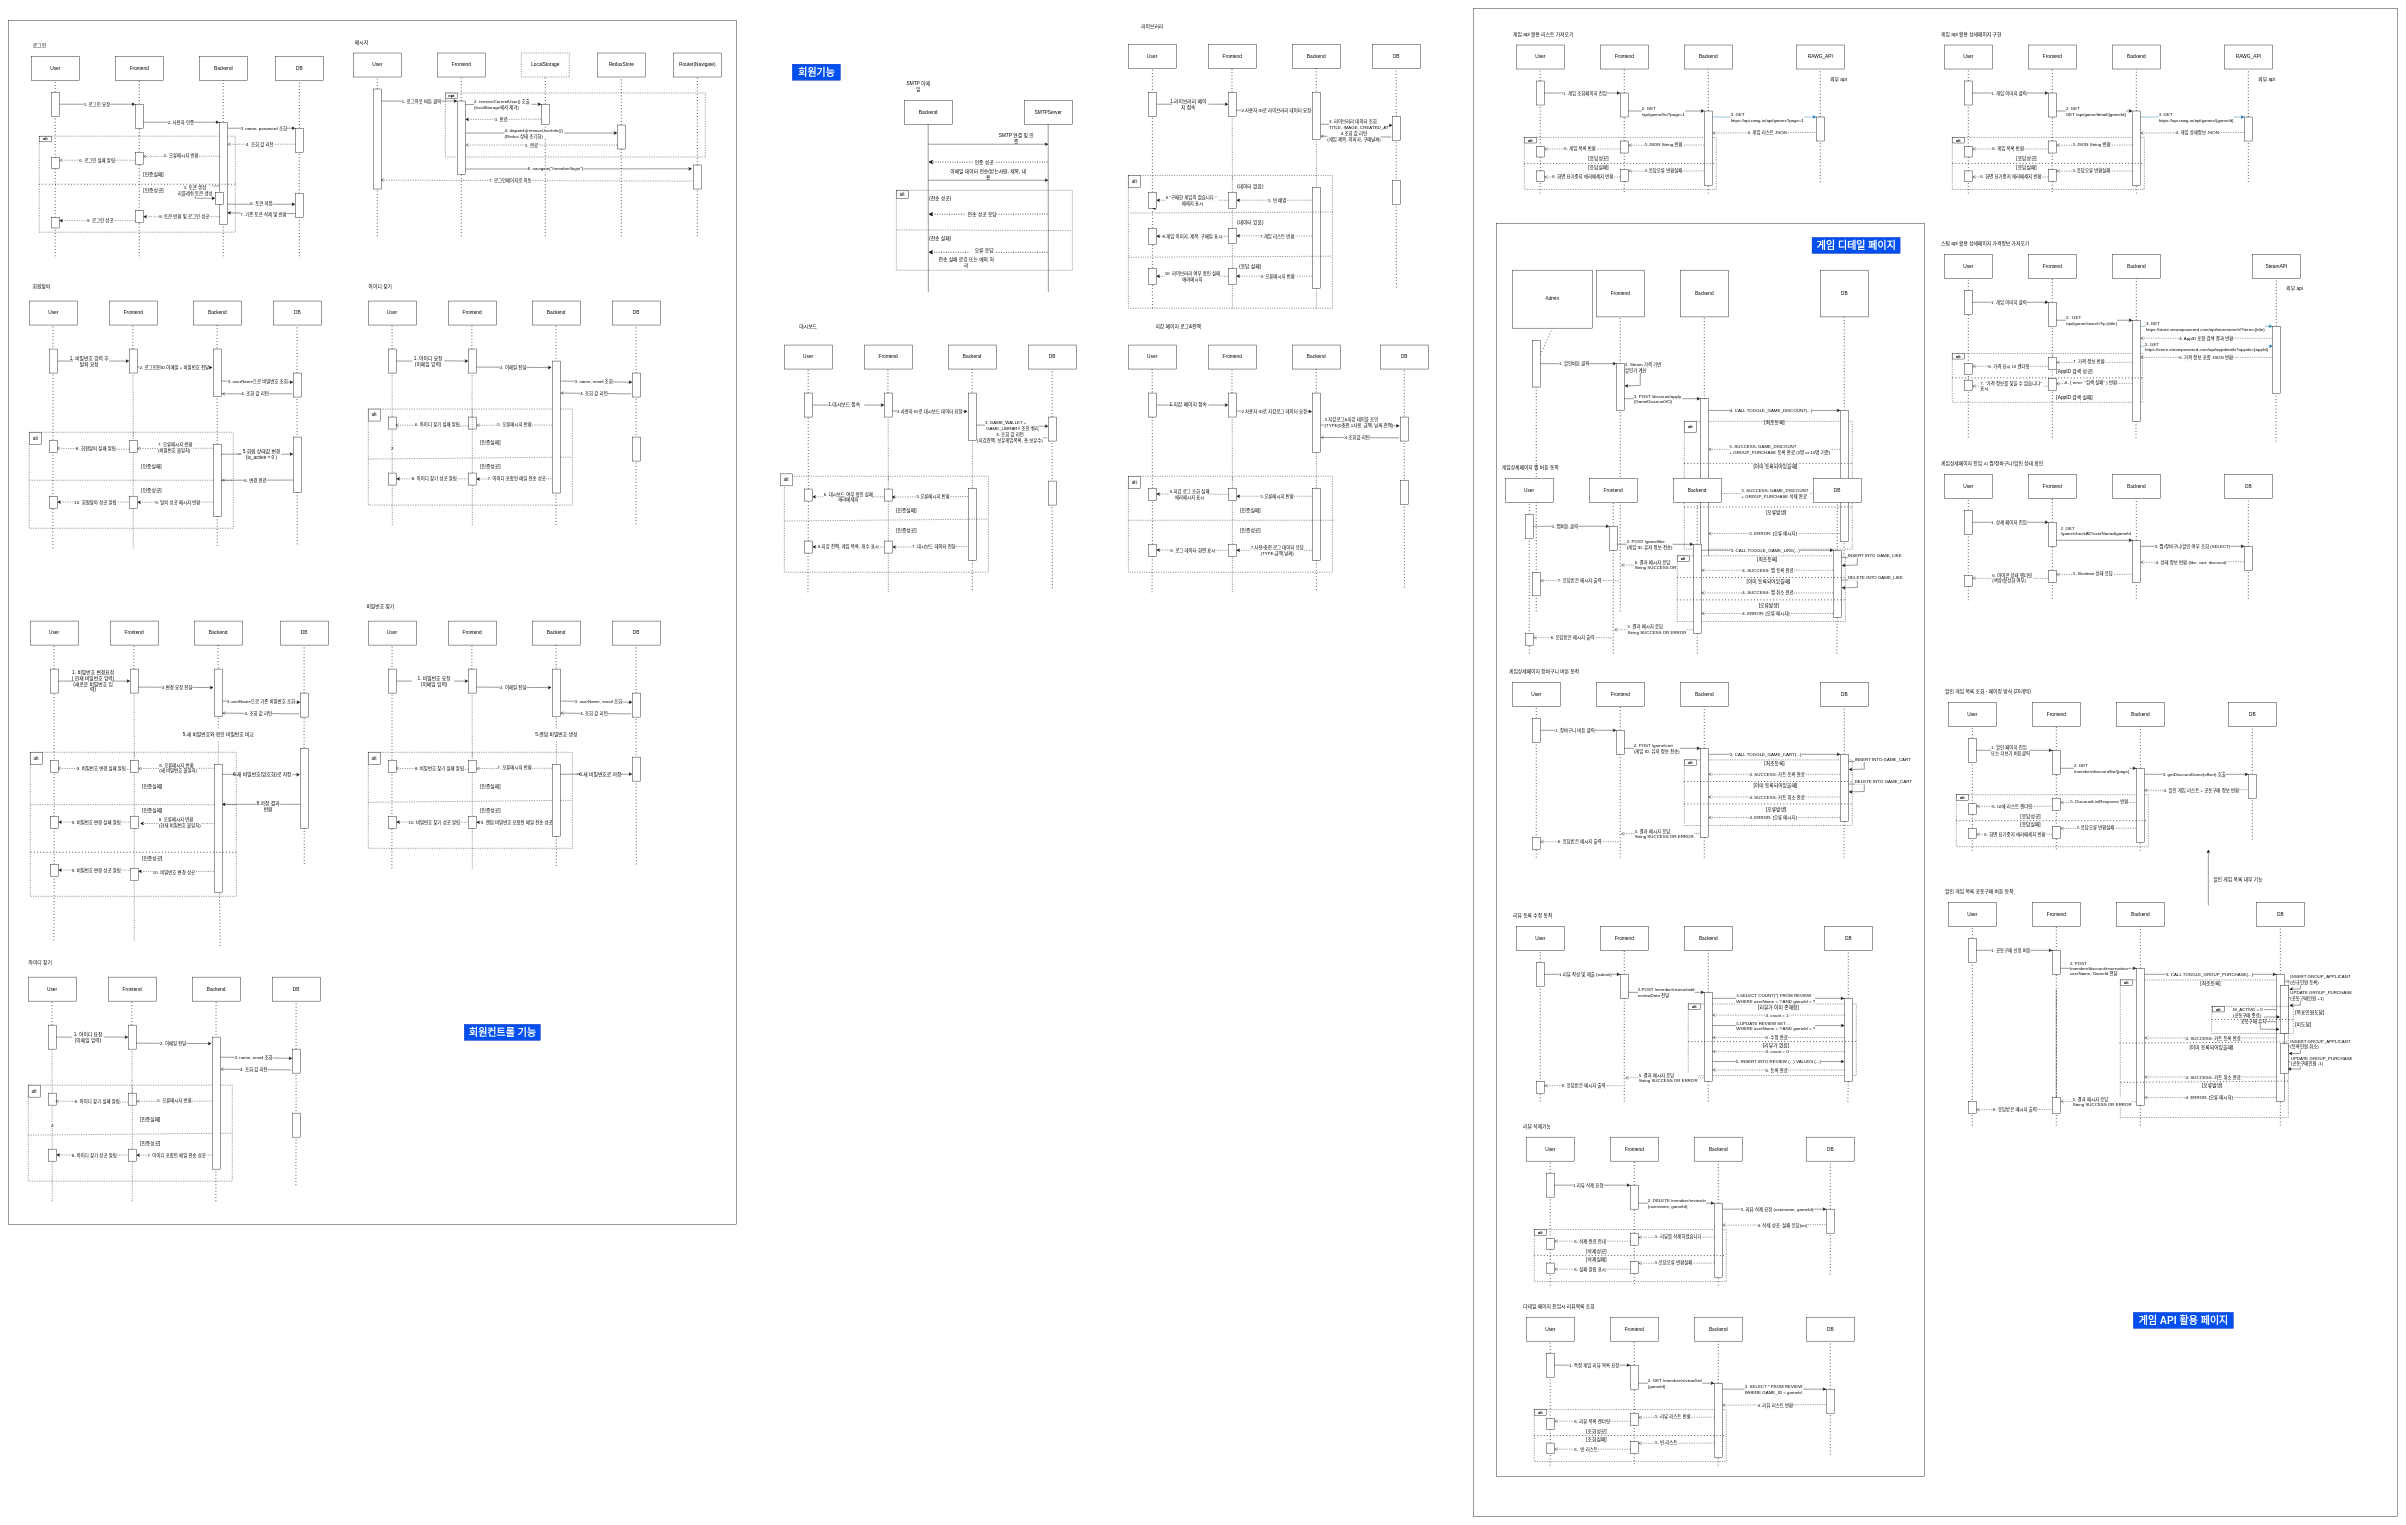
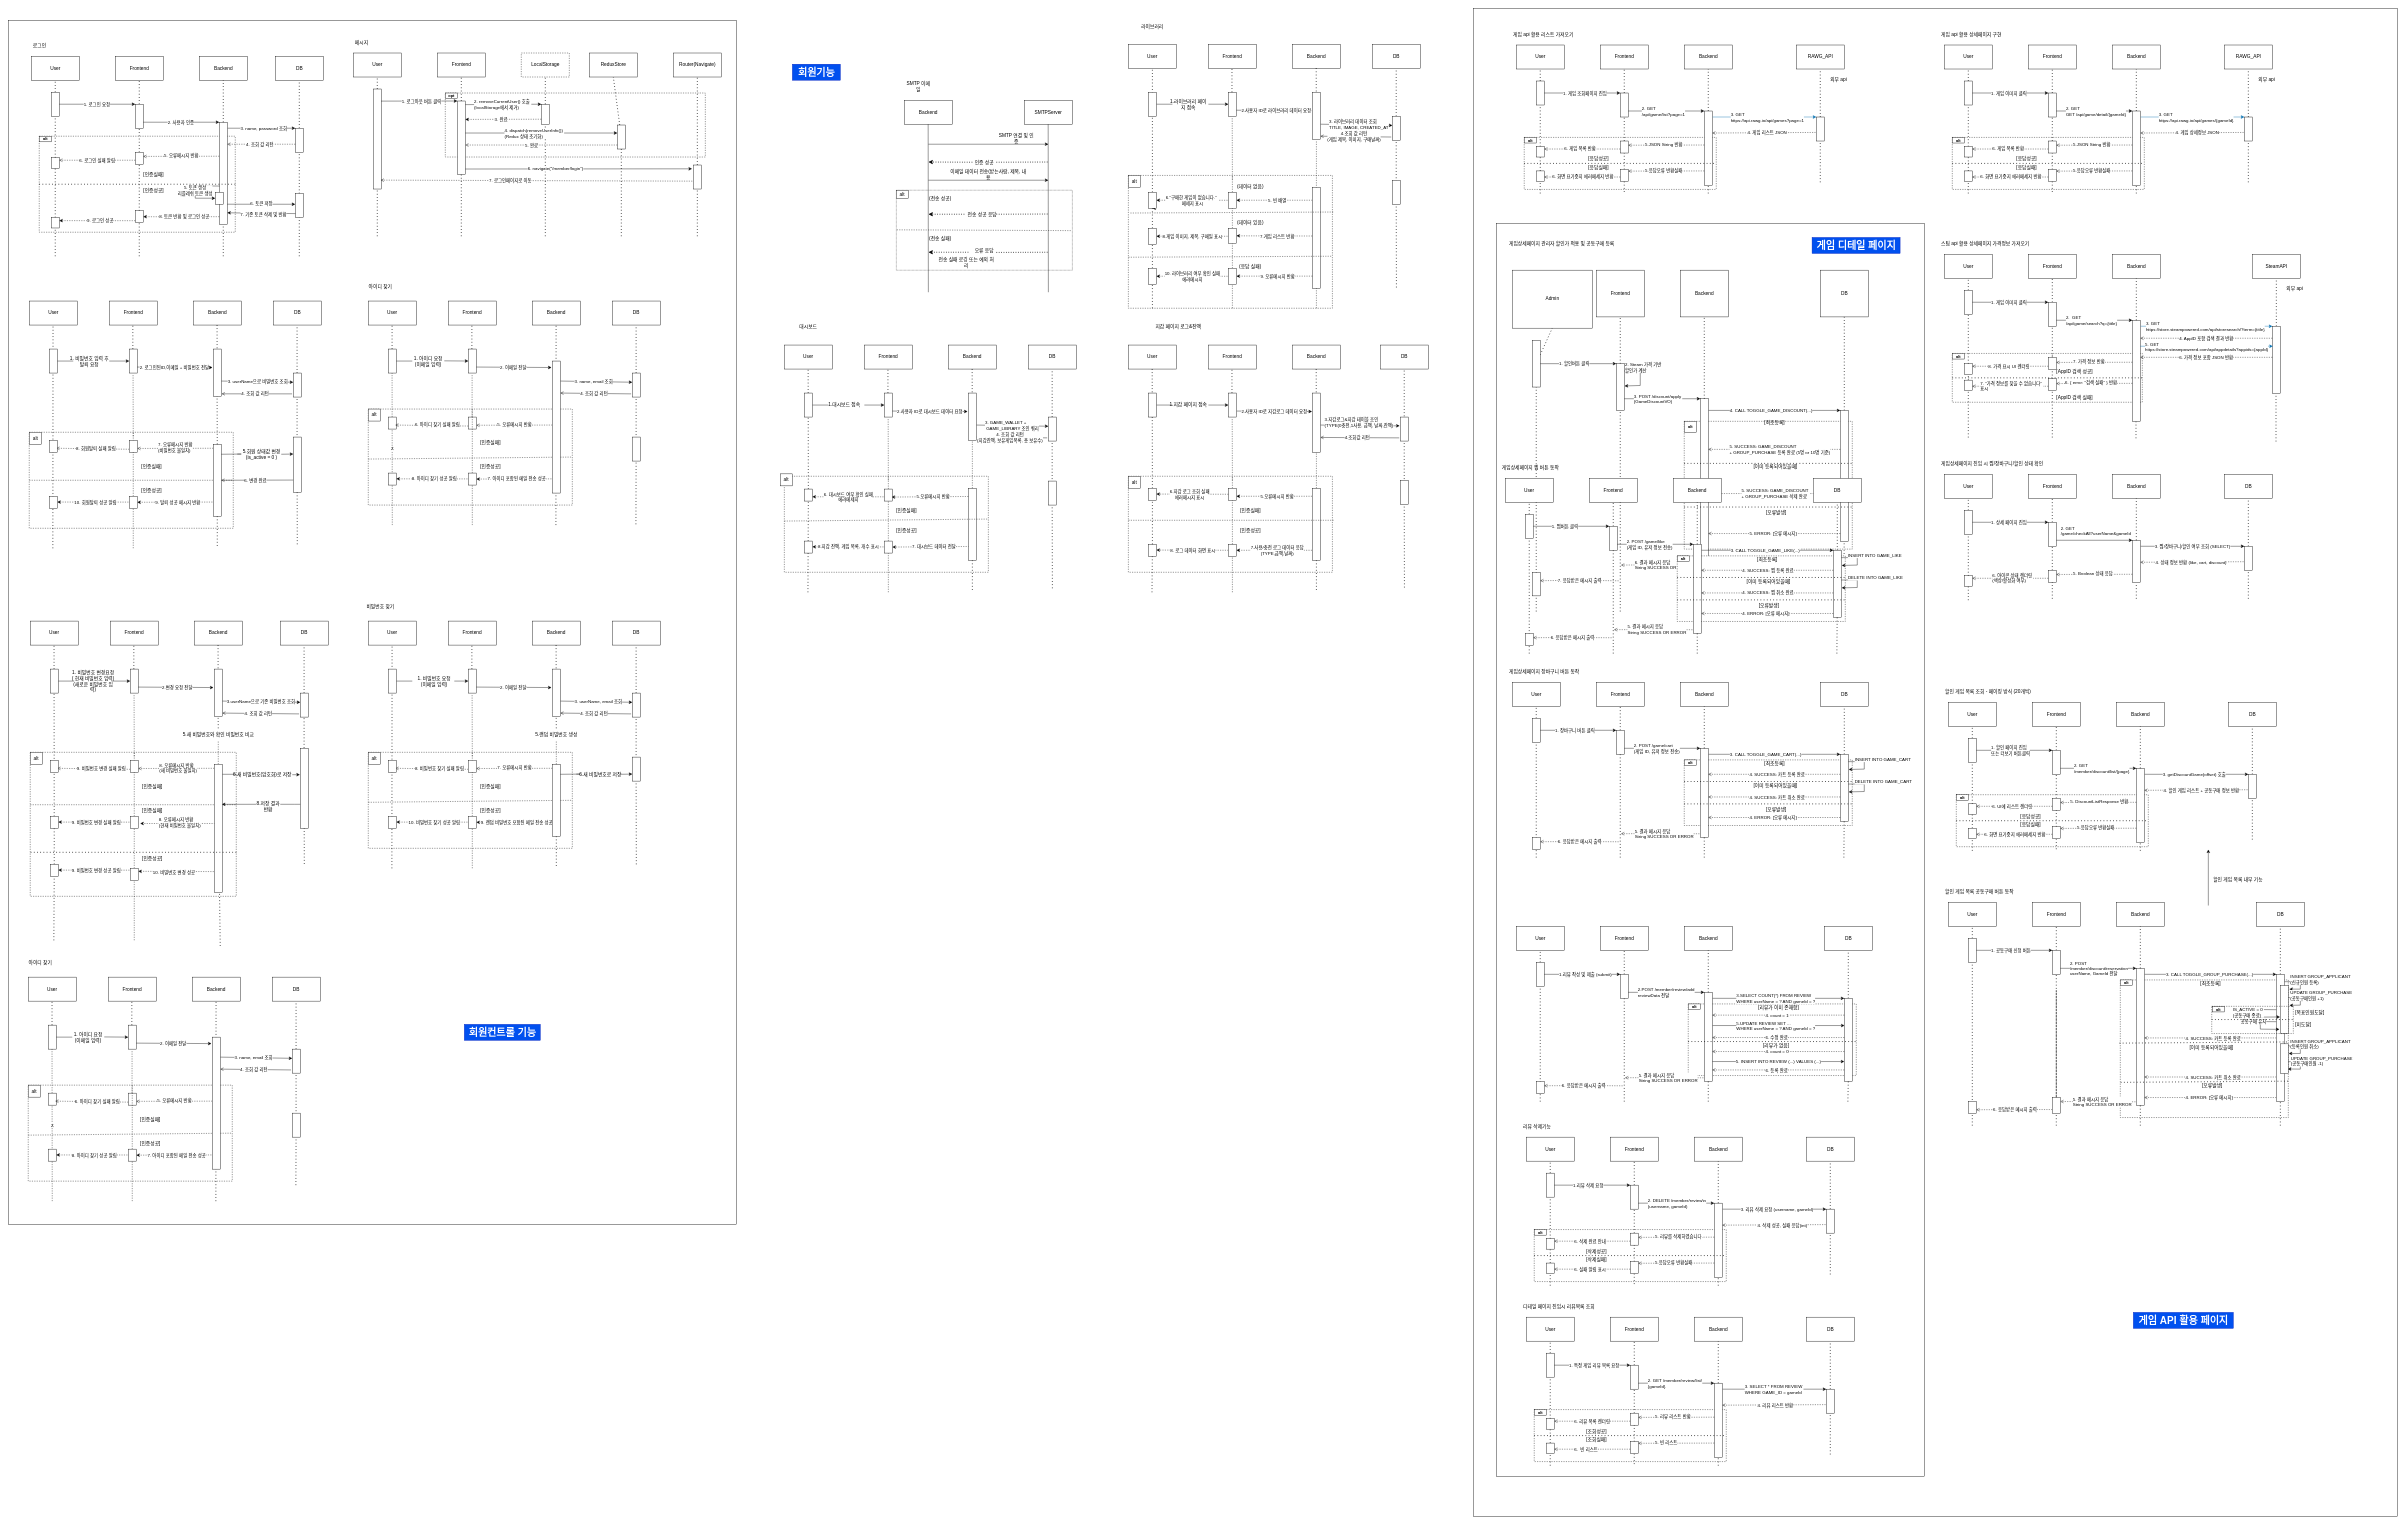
- <mxCell id="17" value="ReduxStore" style="rounded=0;whiteSpace=wrap;html=1;" vertex="1" parent="3"><mxGeometry x="625" y="42" width="120" height="60" as="geometry" /></mxCell>
+ <mxCell id="17" value="ReduxStore" style="rounded=0;whiteSpace=wrap;html=1;" vertex="1" parent="3"><mxGeometry x="605" y="42" width="120" height="60" as="geometry" /></mxCell>
+ <mxCell id="495" value="게임상세페이지 관리자 할인가 적용 및 공동구매 등록" style="text;html=1;align=left;verticalAlign=middle;resizable=0;points=[];autosize=1;strokeColor=none;fillColor=none;" vertex="1" parent="470"><mxGeometry width="290" height="30" as="geometry" /></mxCell>
- <mxCell id="99" value="회원탈퇴" style="text;html=1;align=center;verticalAlign=middle;resizable=0;points=[];autosize=1;strokeColor=none;fillColor=none;" vertex="1" parent="97"><mxGeometry width="70" height="30" as="geometry" /></mxCell>
- <mxCell id="778" value="리뷰 등록 수정 동작" style="text;html=1;align=left;verticalAlign=middle;resizable=0;points=[];autosize=1;strokeColor=none;fillColor=none;" vertex="1" parent="754"><mxGeometry width="120" height="30" as="geometry" /></mxCell>
